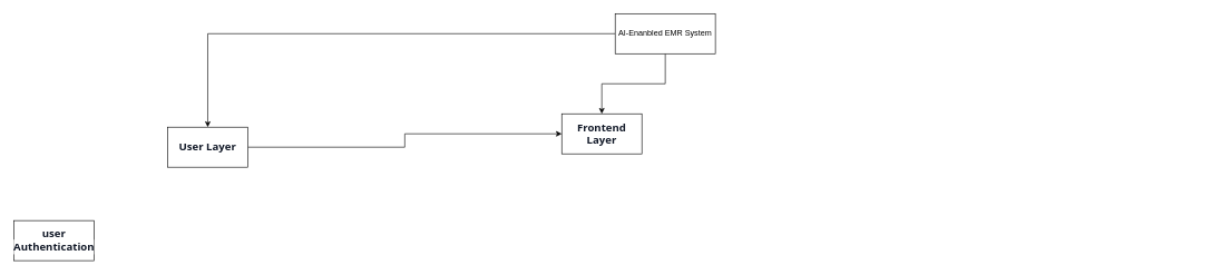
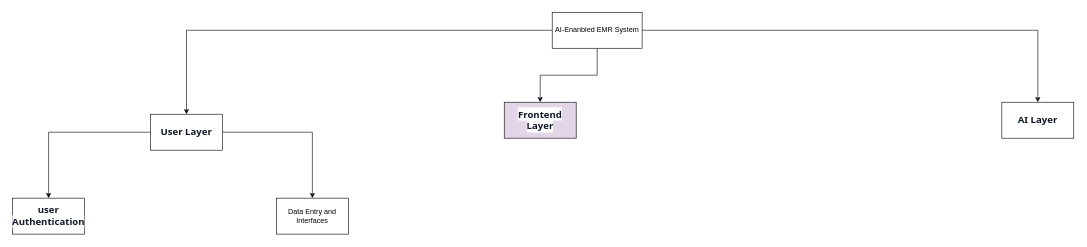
+ <mxCell id="4" style="edgeStyle=orthogonalEdgeStyle;rounded=0;orthogonalLoop=1;jettySize=auto;html=1;" edge="1" parent="1" source="6" target="11"><mxGeometry relative="1" as="geometry" /></mxCell>
- <mxCell id="10" value="&lt;span style=&quot;--tw-border-spacing-x: 0; --tw-border-spacing-y: 0; --tw-translate-x: 0; --tw-translate-y: 0; --tw-rotate: 0; --tw-skew-x: 0; --tw-skew-y: 0; --tw-scale-x: 1; --tw-scale-y: 1; --tw-pan-x: ; --tw-pan-y: ; --tw-pinch-zoom: ; --tw-scroll-snap-strictness: proximity; --tw-gradient-from-position: ; --tw-gradient-via-position: ; --tw-gradient-to-position: ; --tw-ordinal: ; --tw-slashed-zero: ; --tw-numeric-figure: ; --tw-numeric-spacing: ; --tw-numeric-fraction: ; --tw-ring-inset: ; --tw-ring-offset-width: 0px; --tw-ring-offset-color: #fff; --tw-ring-color: rgba(59,130,246,.5); --tw-ring-offset-shadow: 0 0 #0000; --tw-ring-shadow: 0 0 #0000; --tw-shadow: 0 0 #0000; --tw-shadow-colored: 0 0 #0000; --tw-blur: ; --tw-brightness: ; --tw-contrast: ; --tw-grayscale: ; --tw-hue-rotate: ; --tw-invert: ; --tw-saturate: ; --tw-sepia: ; --tw-drop-shadow: ; --tw-backdrop-blur: ; --tw-backdrop-brightness: ; --tw-backdrop-contrast: ; --tw-backdrop-grayscale: ; --tw-backdrop-hue-rotate: ; --tw-backdrop-invert: ; --tw-backdrop-opacity: ; --tw-backdrop-saturate: ; --tw-backdrop-sepia: ; --tw-contain-size: ; --tw-contain-layout: ; --tw-contain-paint: ; --tw-contain-style: ; box-sizing: border-box; border: 0px solid rgb(228, 228, 231); font-weight: 600; color: rgb(17, 24, 39); font-family: __Inter_d65c78, __Inter_Fallback_d65c78, ui-sans-serif, system-ui, sans-serif, &amp;quot;Apple Color Emoji&amp;quot;, &amp;quot;Segoe UI Emoji&amp;quot;, &amp;quot;Segoe UI Symbol&amp;quot;, &amp;quot;Noto Color Emoji&amp;quot;; font-size: 16px; text-align: left; background-color: rgb(255, 255, 255);&quot;&gt;Frontend Layer&lt;/span&gt;" style="whiteSpace=wrap;html=1;rounded=0;" vertex="1" parent="1"><mxGeometry x="840" y="170" width="120" height="60" as="geometry" /></mxCell>
+ <mxCell id="10" value="&lt;span style=&quot;--tw-border-spacing-x: 0; --tw-border-spacing-y: 0; --tw-translate-x: 0; --tw-translate-y: 0; --tw-rotate: 0; --tw-skew-x: 0; --tw-skew-y: 0; --tw-scale-x: 1; --tw-scale-y: 1; --tw-pan-x: ; --tw-pan-y: ; --tw-pinch-zoom: ; --tw-scroll-snap-strictness: proximity; --tw-gradient-from-position: ; --tw-gradient-via-position: ; --tw-gradient-to-position: ; --tw-ordinal: ; --tw-slashed-zero: ; --tw-numeric-figure: ; --tw-numeric-spacing: ; --tw-numeric-fraction: ; --tw-ring-inset: ; --tw-ring-offset-width: 0px; --tw-ring-offset-color: #fff; --tw-ring-color: rgba(59,130,246,.5); --tw-ring-offset-shadow: 0 0 #0000; --tw-ring-shadow: 0 0 #0000; --tw-shadow: 0 0 #0000; --tw-shadow-colored: 0 0 #0000; --tw-blur: ; --tw-brightness: ; --tw-contrast: ; --tw-grayscale: ; --tw-hue-rotate: ; --tw-invert: ; --tw-saturate: ; --tw-sepia: ; --tw-drop-shadow: ; --tw-backdrop-blur: ; --tw-backdrop-brightness: ; --tw-backdrop-contrast: ; --tw-backdrop-grayscale: ; --tw-backdrop-hue-rotate: ; --tw-backdrop-invert: ; --tw-backdrop-opacity: ; --tw-backdrop-saturate: ; --tw-backdrop-sepia: ; --tw-contain-size: ; --tw-contain-layout: ; --tw-contain-paint: ; --tw-contain-style: ; box-sizing: border-box; border: 0px solid rgb(228, 228, 231); font-weight: 600; color: rgb(17, 24, 39); font-family: __Inter_d65c78, __Inter_Fallback_d65c78, ui-sans-serif, system-ui, sans-serif, &amp;quot;Apple Color Emoji&amp;quot;, &amp;quot;Segoe UI Emoji&amp;quot;, &amp;quot;Segoe UI Symbol&amp;quot;, &amp;quot;Noto Color Emoji&amp;quot;; font-size: 16px; text-align: left; background-color: rgb(255, 255, 255);&quot;&gt;Frontend Layer&lt;/span&gt;" style="whiteSpace=wrap;html=1;rounded=0;fillColor=#e1d5e7;" vertex="1" parent="1"><mxGeometry x="840" y="170" width="120" height="60" as="geometry" /></mxCell>
+ <mxCell id="11" value="&lt;span style=&quot;--tw-border-spacing-x: 0; --tw-border-spacing-y: 0; --tw-translate-x: 0; --tw-translate-y: 0; --tw-rotate: 0; --tw-skew-x: 0; --tw-skew-y: 0; --tw-scale-x: 1; --tw-scale-y: 1; --tw-pan-x: ; --tw-pan-y: ; --tw-pinch-zoom: ; --tw-scroll-snap-strictness: proximity; --tw-gradient-from-position: ; --tw-gradient-via-position: ; --tw-gradient-to-position: ; --tw-ordinal: ; --tw-slashed-zero: ; --tw-numeric-figure: ; --tw-numeric-spacing: ; --tw-numeric-fraction: ; --tw-ring-inset: ; --tw-ring-offset-width: 0px; --tw-ring-offset-color: #fff; --tw-ring-color: rgba(59,130,246,.5); --tw-ring-offset-shadow: 0 0 #0000; --tw-ring-shadow: 0 0 #0000; --tw-shadow: 0 0 #0000; --tw-shadow-colored: 0 0 #0000; --tw-blur: ; --tw-brightness: ; --tw-contrast: ; --tw-grayscale: ; --tw-hue-rotate: ; --tw-invert: ; --tw-saturate: ; --tw-sepia: ; --tw-drop-shadow: ; --tw-backdrop-blur: ; --tw-backdrop-brightness: ; --tw-backdrop-contrast: ; --tw-backdrop-grayscale: ; --tw-backdrop-hue-rotate: ; --tw-backdrop-invert: ; --tw-backdrop-opacity: ; --tw-backdrop-saturate: ; --tw-backdrop-sepia: ; --tw-contain-size: ; --tw-contain-layout: ; --tw-contain-paint: ; --tw-contain-style: ; box-sizing: border-box; border: 0px solid rgb(228, 228, 231); font-weight: 600; color: rgb(17, 24, 39); font-family: __Inter_d65c78, __Inter_Fallback_d65c78, ui-sans-serif, system-ui, sans-serif, &amp;quot;Apple Color Emoji&amp;quot;, &amp;quot;Segoe UI Emoji&amp;quot;, &amp;quot;Segoe UI Symbol&amp;quot;, &amp;quot;Noto Color Emoji&amp;quot;; font-size: 16px; text-align: left; background-color: rgb(255, 255, 255);&quot;&gt;AI Layer&lt;/span&gt;" style="whiteSpace=wrap;html=1;rounded=0;" vertex="1" parent="1"><mxGeometry x="1670" y="170" width="120" height="60" as="geometry" /></mxCell>
- <mxCell id="7" value="" style="edgeStyle=orthogonalEdgeStyle;rounded=0;orthogonalLoop=1;jettySize=auto;html=1;" edge="1" parent="1" source="9" target="10"><mxGeometry relative="1" as="geometry" /></mxCell>
+ <mxCell id="7" value="" style="edgeStyle=orthogonalEdgeStyle;rounded=0;orthogonalLoop=1;jettySize=auto;html=1;" edge="1" parent="1" source="9" target="12"><mxGeometry relative="1" as="geometry" /></mxCell>
+ <mxCell id="8" value="" style="edgeStyle=orthogonalEdgeStyle;rounded=0;orthogonalLoop=1;jettySize=auto;html=1;" edge="1" parent="1" source="9" target="13"><mxGeometry relative="1" as="geometry" /></mxCell>
+ <mxCell id="13" value="Data Entry and Interfaces" style="whiteSpace=wrap;html=1;rounded=0;" vertex="1" parent="1"><mxGeometry x="460" y="330" width="120" height="60" as="geometry" /></mxCell>
